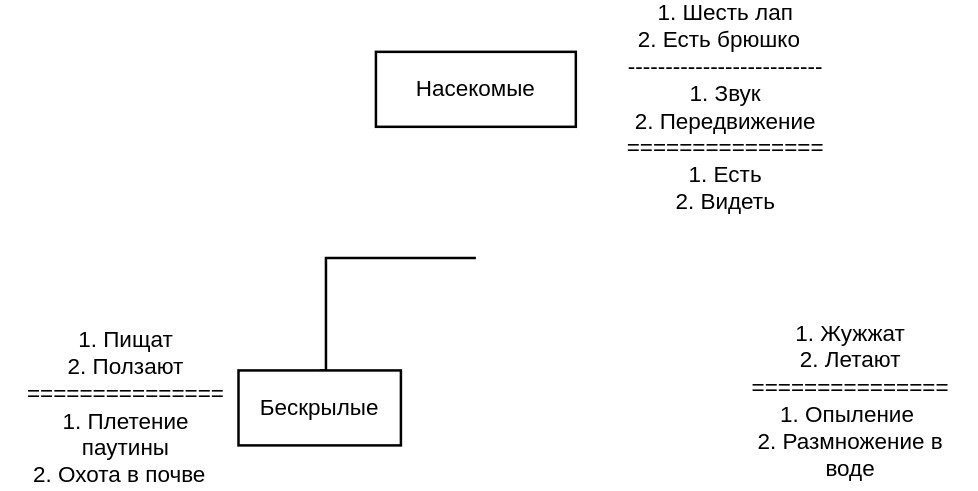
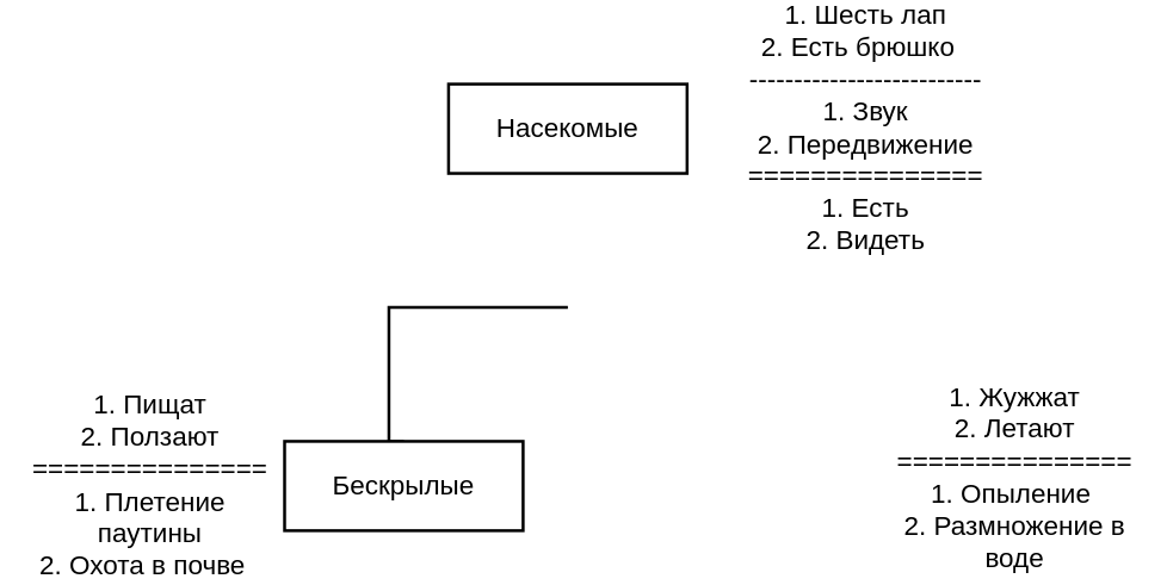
- <mxCell id="2" value="Насекомые" style="rounded=0;whiteSpace=wrap;html=1;strokeWidth=2;fontSize=18;" vertex="1" parent="1"><mxGeometry x="300" y="5" width="160" height="60" as="geometry" /></mxCell>
+ <mxCell id="2" value="Насекомые" style="rounded=0;whiteSpace=wrap;html=1;strokeWidth=2;fontSize=18;" vertex="1" parent="1"><mxGeometry x="300" y="20" width="160" height="60" as="geometry" /></mxCell>
- <mxCell id="4" value="Бескрылые" style="rounded=0;whiteSpace=wrap;html=1;strokeWidth=2;fontSize=18;" vertex="1" parent="1"><mxGeometry x="190" y="260" width="130" height="60" as="geometry" /></mxCell>
+ <mxCell id="4" value="Бескрылые" style="rounded=0;whiteSpace=wrap;html=1;strokeWidth=2;fontSize=18;" vertex="1" parent="1"><mxGeometry x="190" y="260" width="160" height="60" as="geometry" /></mxCell>
